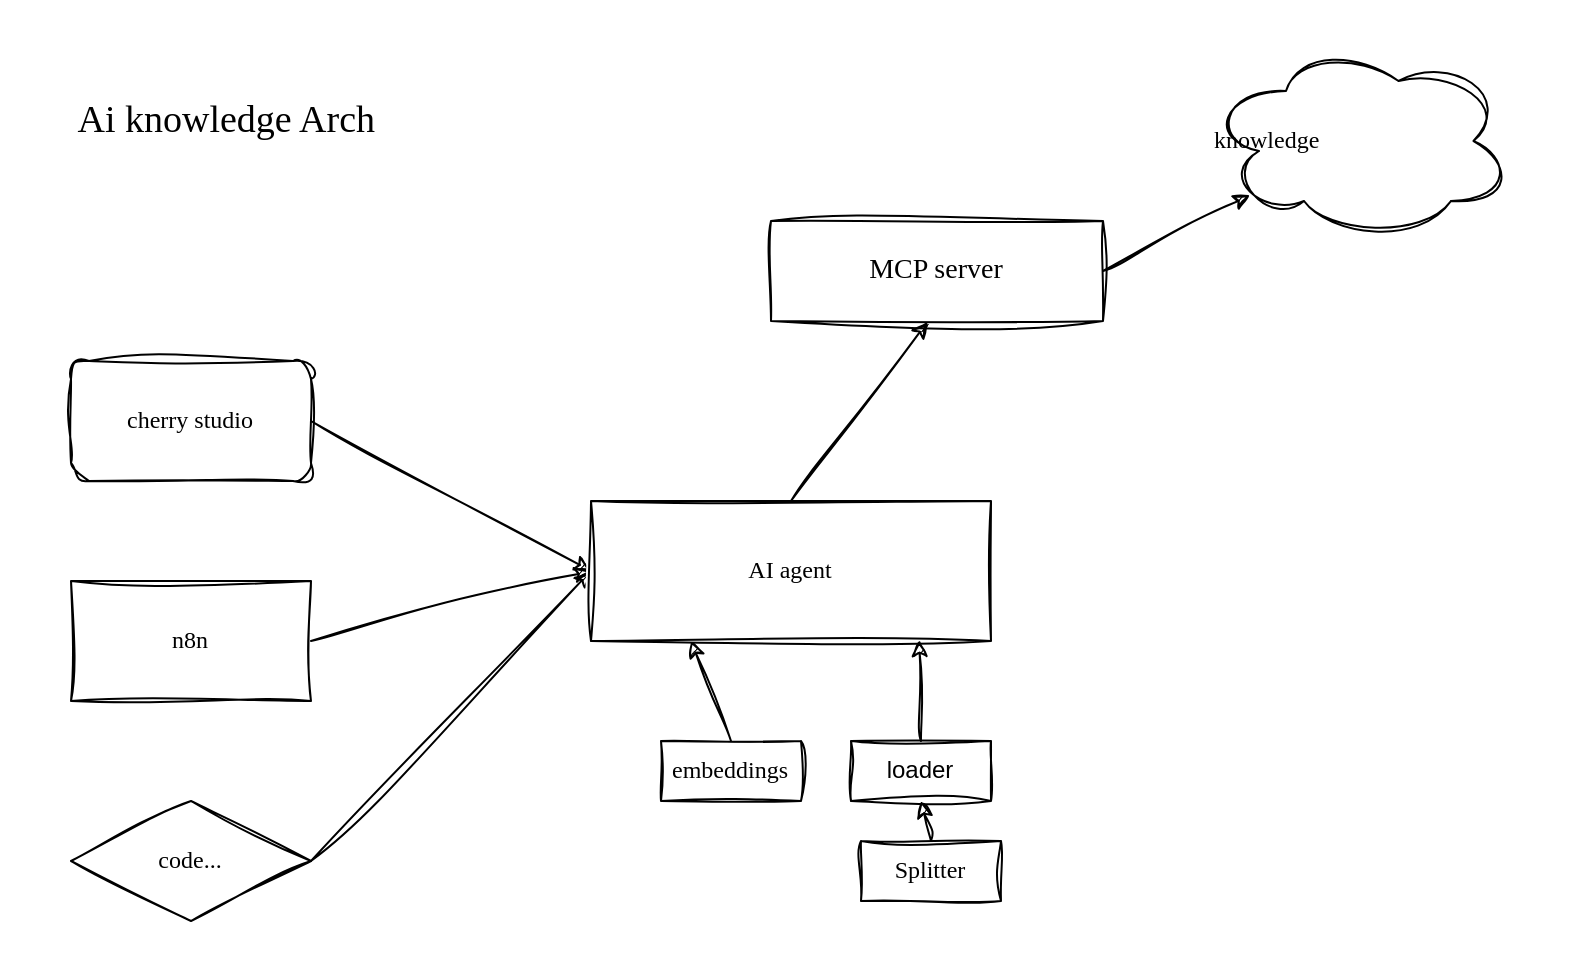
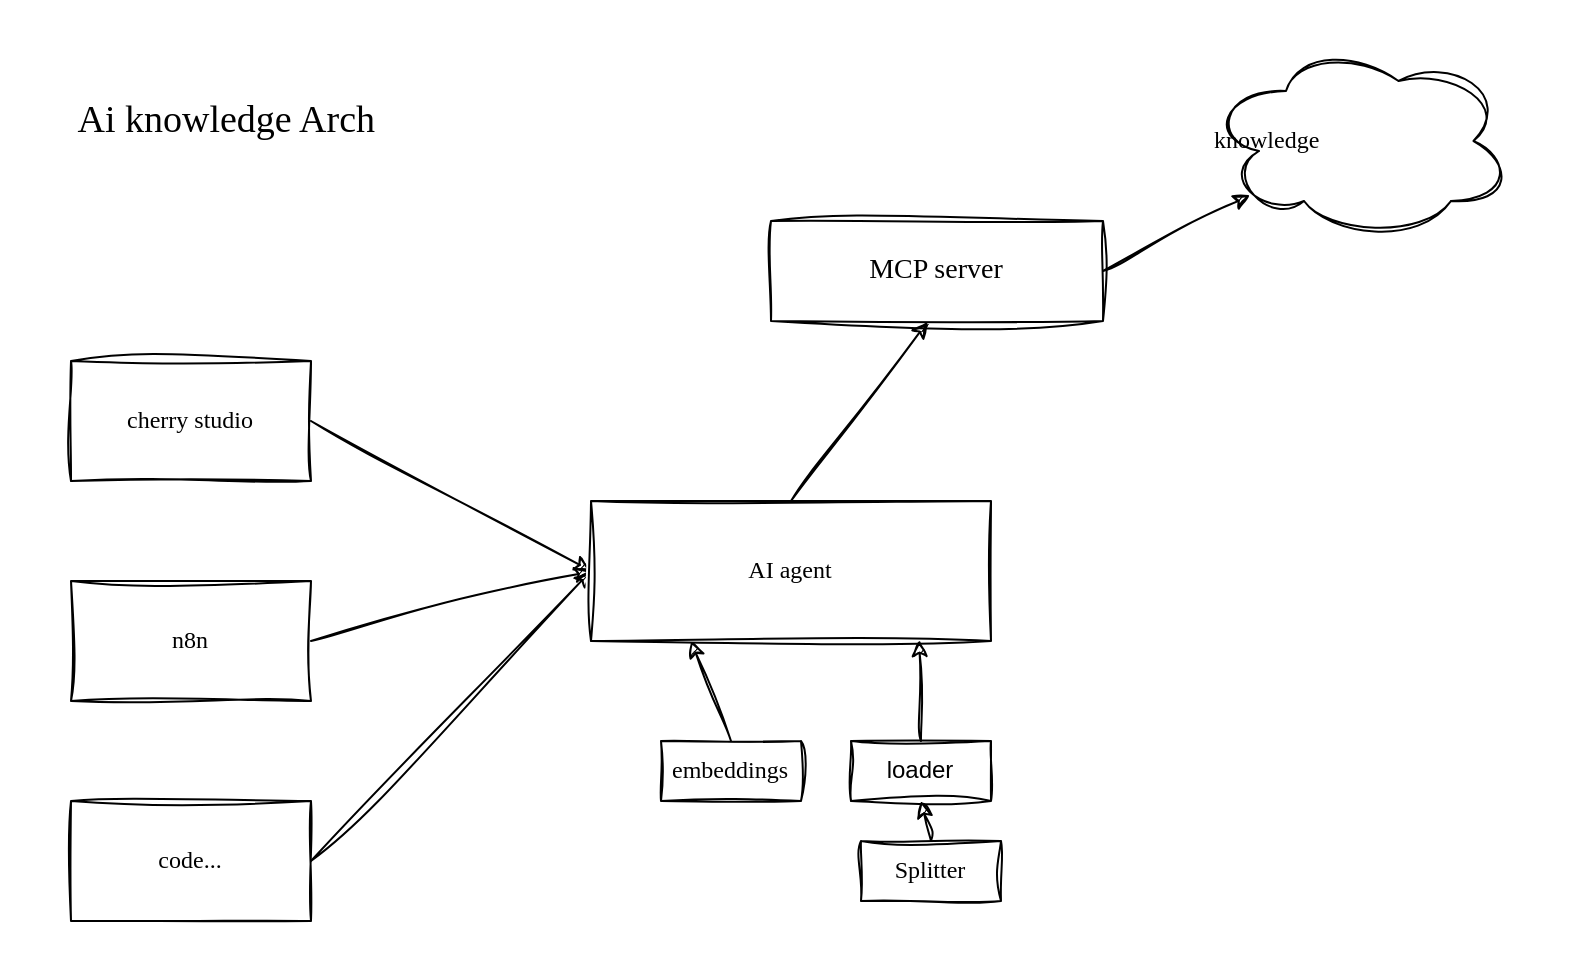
- <mxCell id="2" value="&lt;font face=&quot;Comic Sans MS&quot;&gt;cherry stu&lt;span style=&quot;background-color: transparent; color: light-dark(rgb(0, 0, 0), rgb(255, 255, 255));&quot;&gt;dio&lt;/span&gt;&lt;/font&gt;" style="whiteSpace=wrap;html=1;sketch=1;curveFitting=1;jiggle=2;rounded=1;" vertex="1" parent="1"><mxGeometry x="35" y="180" width="120" height="60" as="geometry" /></mxCell>
+ <mxCell id="2" value="&lt;font face=&quot;Comic Sans MS&quot;&gt;cherry stu&lt;span style=&quot;background-color: transparent; color: light-dark(rgb(0, 0, 0), rgb(255, 255, 255));&quot;&gt;dio&lt;/span&gt;&lt;/font&gt;" style="rounded=0;whiteSpace=wrap;html=1;sketch=1;curveFitting=1;jiggle=2;" vertex="1" parent="1"><mxGeometry x="35" y="180" width="120" height="60" as="geometry" /></mxCell>
- <mxCell id="4" value="&lt;font face=&quot;Comic Sans MS&quot;&gt;code...&lt;/font&gt;" style="rhombus;whiteSpace=wrap;html=1;sketch=1;curveFitting=1;jiggle=2;" vertex="1" parent="1"><mxGeometry x="35" y="400" width="120" height="60" as="geometry" /></mxCell>
+ <mxCell id="4" value="&lt;font face=&quot;Comic Sans MS&quot;&gt;code...&lt;/font&gt;" style="rounded=0;whiteSpace=wrap;html=1;sketch=1;curveFitting=1;jiggle=2;" vertex="1" parent="1"><mxGeometry x="35" y="400" width="120" height="60" as="geometry" /></mxCell>
